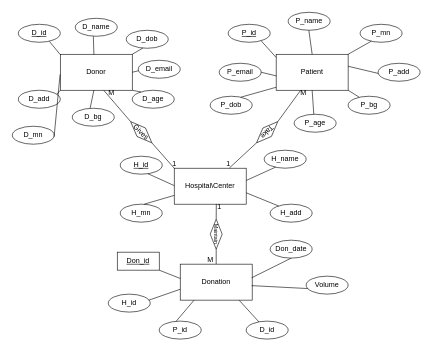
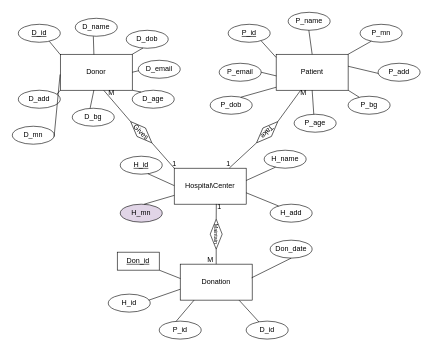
- <mxCell id="23" value="H_mn" style="ellipse;whiteSpace=wrap;html=1;" vertex="1" parent="1"><mxGeometry x="200" y="340" width="70" height="30" as="geometry" /></mxCell>
+ <mxCell id="23" value="H_mn" style="ellipse;whiteSpace=wrap;html=1;fillColor=#e1d5e7;" vertex="1" parent="1"><mxGeometry x="200" y="340" width="70" height="30" as="geometry" /></mxCell>
- <mxCell id="27" value="Volume" style="ellipse;whiteSpace=wrap;html=1;" vertex="1" parent="1"><mxGeometry x="510" y="460" width="70" height="30" as="geometry" /></mxCell>
- <mxCell id="37" value="" style="endArrow=none;html=1;rounded=0;exitX=0.992;exitY=0.597;exitDx=0;exitDy=0;entryX=0.038;entryY=0.69;entryDx=0;entryDy=0;entryPerimeter=0;exitPerimeter=0;" edge="1" parent="1" source="3" target="27"><mxGeometry width="50" height="50" relative="1" as="geometry"><mxPoint x="416" y="473" as="sourcePoint" /><mxPoint x="460" y="490" as="targetPoint" /></mxGeometry></mxCell>
